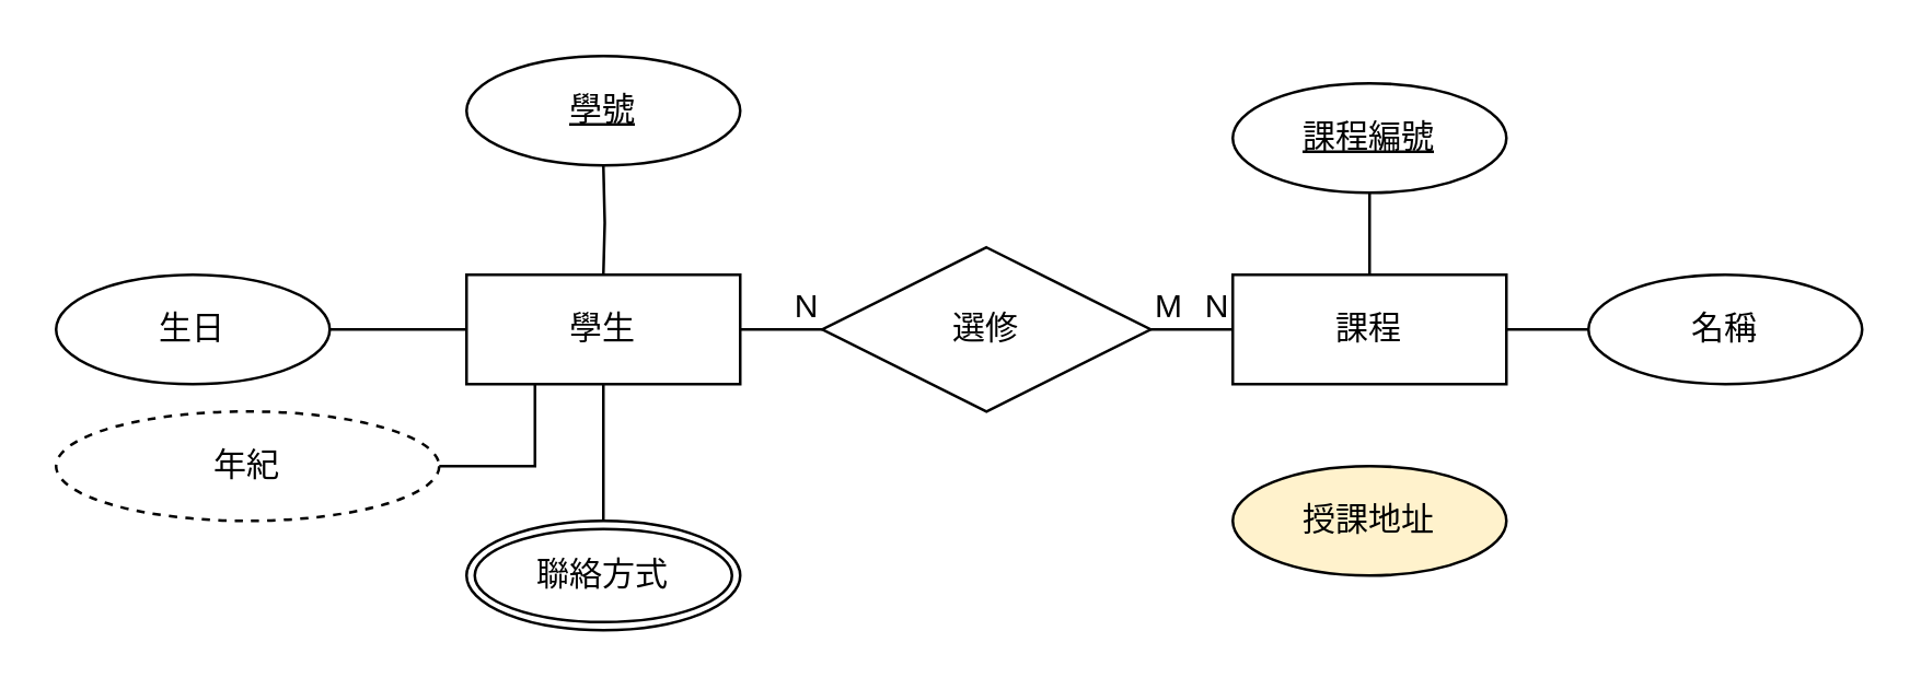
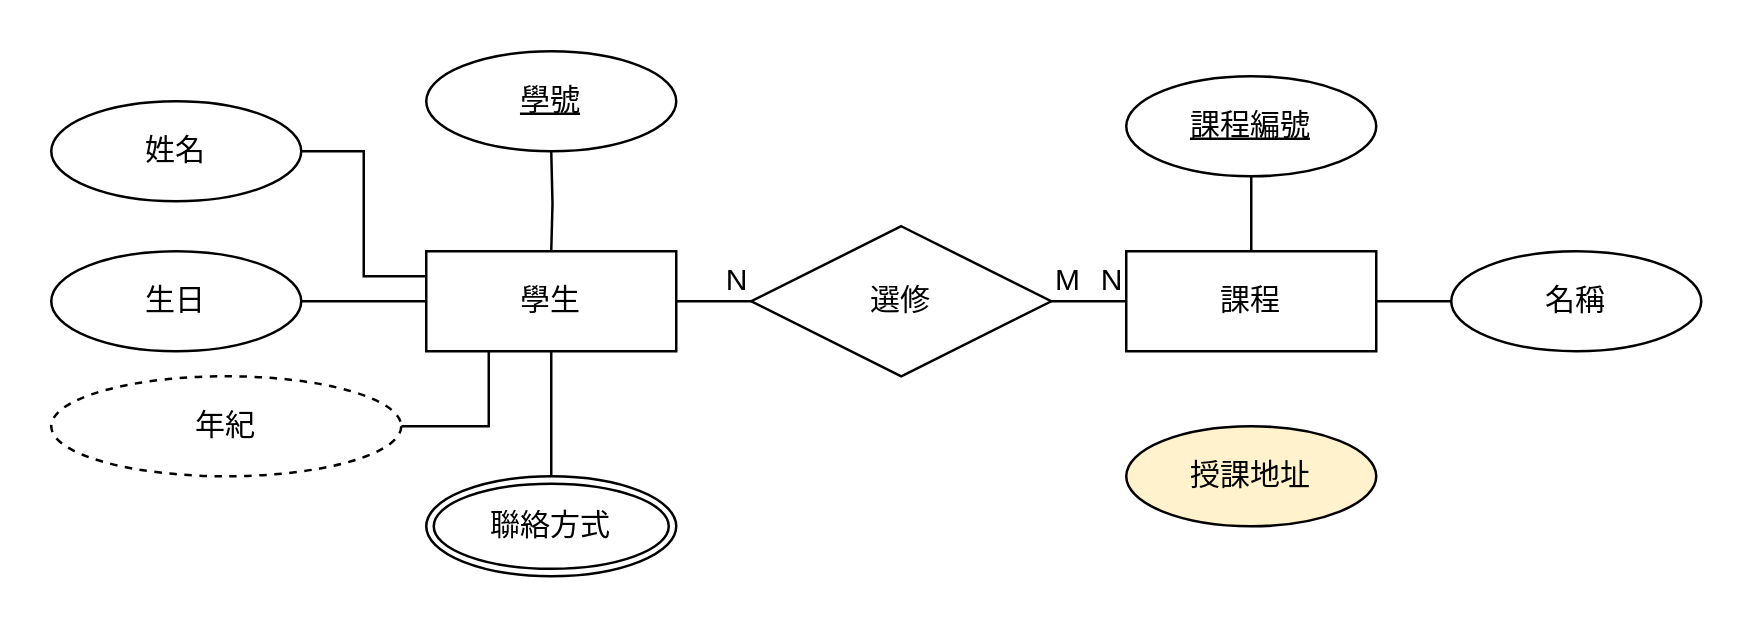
+ <mxCell id="11" value="姓名" style="ellipse;whiteSpace=wrap;html=1;align=center;" vertex="1" parent="1"><mxGeometry x="20" y="40" width="100" height="40" as="geometry" /></mxCell>
+ <mxCell id="10" value="" style="edgeStyle=orthogonalEdgeStyle;rounded=0;orthogonalLoop=1;jettySize=auto;html=1;entryX=0;entryY=0.25;entryDx=0;entryDy=0;endArrow=none;endFill=0;" edge="1" parent="1" source="11" target="2"><mxGeometry relative="1" as="geometry" /></mxCell>
